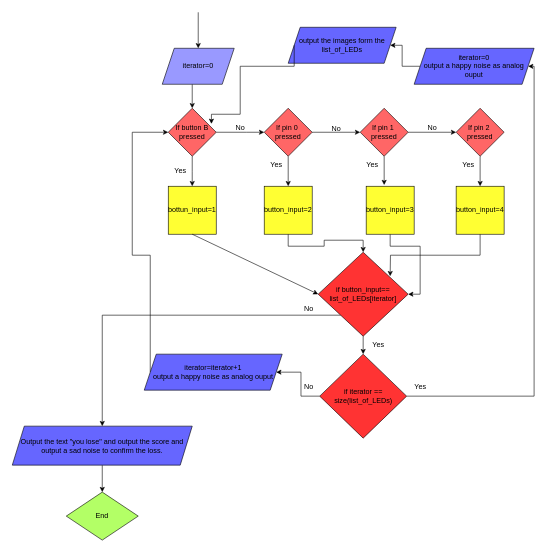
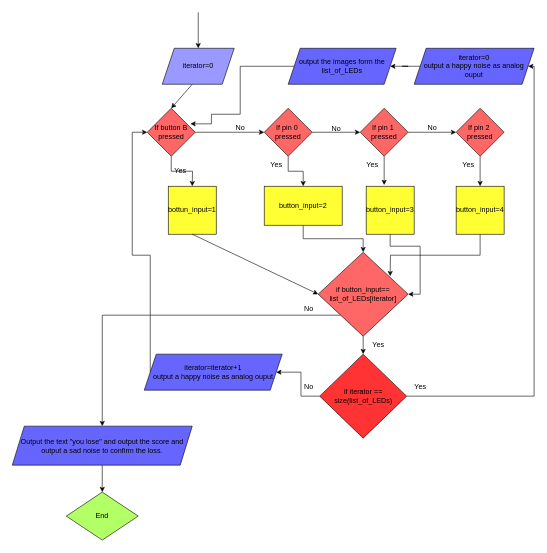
- <mxCell id="40" value="output the images form the list_of_LEDs" style="shape=parallelogram;perimeter=parallelogramPerimeter;whiteSpace=wrap;html=1;fixedSize=1;fillColor=#6666FF;" vertex="1" parent="1"><mxGeometry x="480" y="45" width="180" height="60" as="geometry" /></mxCell>
+ <mxCell id="40" value="output the images form the list_of_LEDs" style="shape=parallelogram;perimeter=parallelogramPerimeter;whiteSpace=wrap;html=1;fixedSize=1;fillColor=#6666FF;" vertex="1" parent="1"><mxGeometry x="480" y="80" width="180" height="60" as="geometry" /></mxCell>
- <mxCell id="4" value="If button B pressed" style="rhombus;whiteSpace=wrap;html=1;fillColor=#FF6666;" parent="1" vertex="1"><mxGeometry x="280" y="180" width="80" height="80" as="geometry" /></mxCell>
+ <mxCell id="4" value="If button B pressed" style="rhombus;whiteSpace=wrap;html=1;fillColor=#FF6666;" parent="1" vertex="1"><mxGeometry x="245" y="180" width="80" height="80" as="geometry" /></mxCell>
- <mxCell id="24" value="button_input=2" style="whiteSpace=wrap;html=1;aspect=fixed;fillColor=#FFFF33;" parent="1" vertex="1"><mxGeometry x="440" y="310" width="80" height="80" as="geometry" /></mxCell>
+ <mxCell id="24" value="button_input=2" style="whiteSpace=wrap;html=1;aspect=fixed;fillColor=#FFFF33;" parent="1" vertex="1"><mxGeometry x="440" y="310" width="130" height="65" as="geometry" /></mxCell>
- <mxCell id="32" value="if button_input==&lt;br&gt;list_of_LEDs[iterator]" style="rhombus;whiteSpace=wrap;html=1;fillColor=#FF3333;" vertex="1" parent="1"><mxGeometry x="530" y="420" width="150" height="140" as="geometry" /></mxCell>
+ <mxCell id="32" value="if button_input==&lt;br&gt;list_of_LEDs[iterator]" style="rhombus;whiteSpace=wrap;html=1;fillColor=#ff6666;" vertex="1" parent="1"><mxGeometry x="530" y="420" width="150" height="140" as="geometry" /></mxCell>
